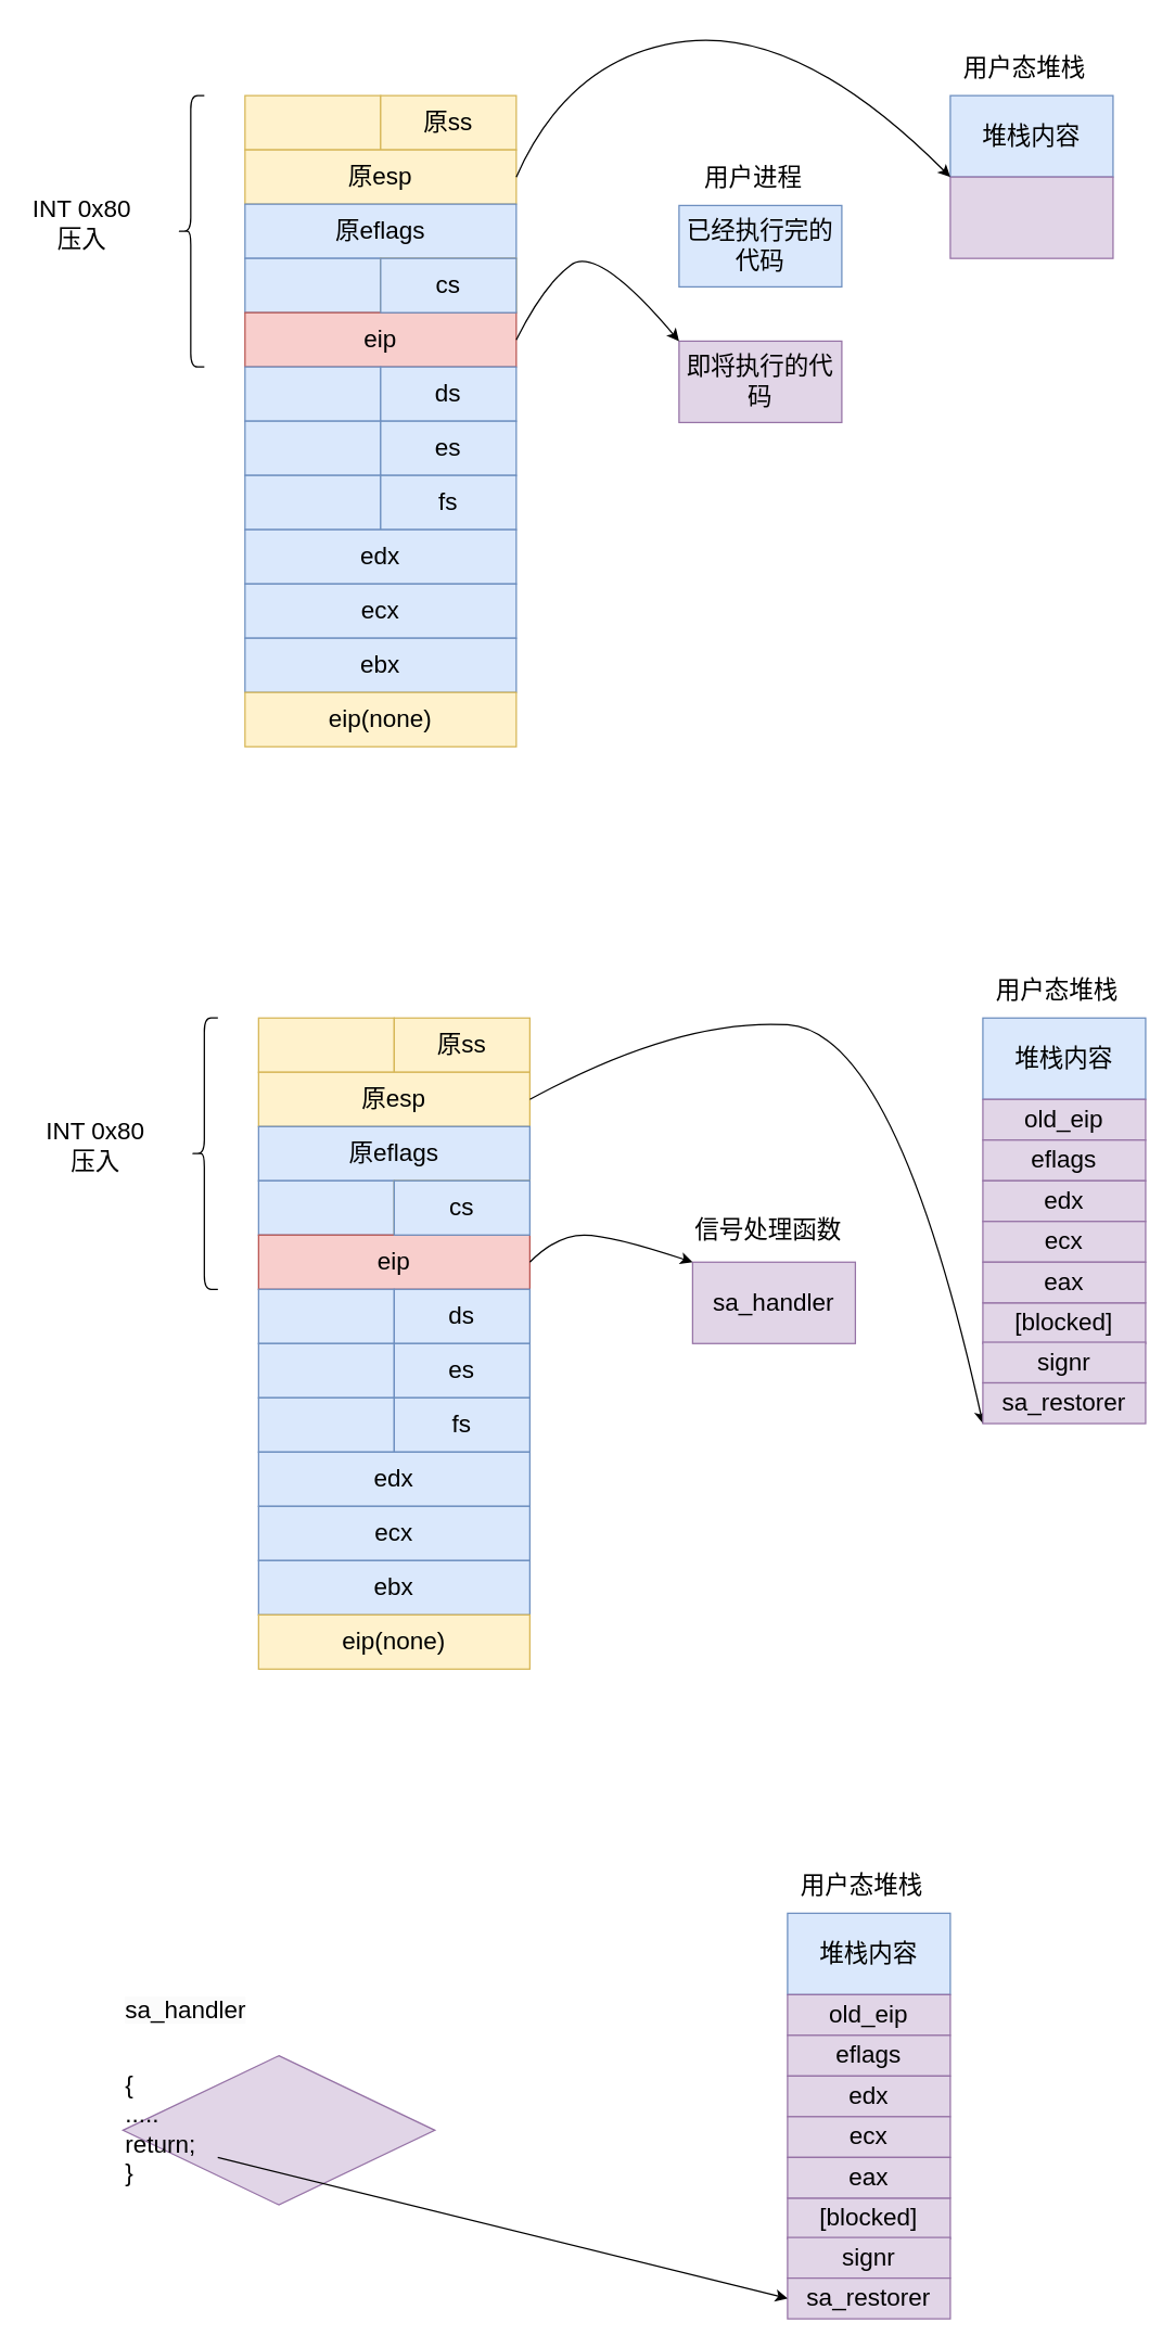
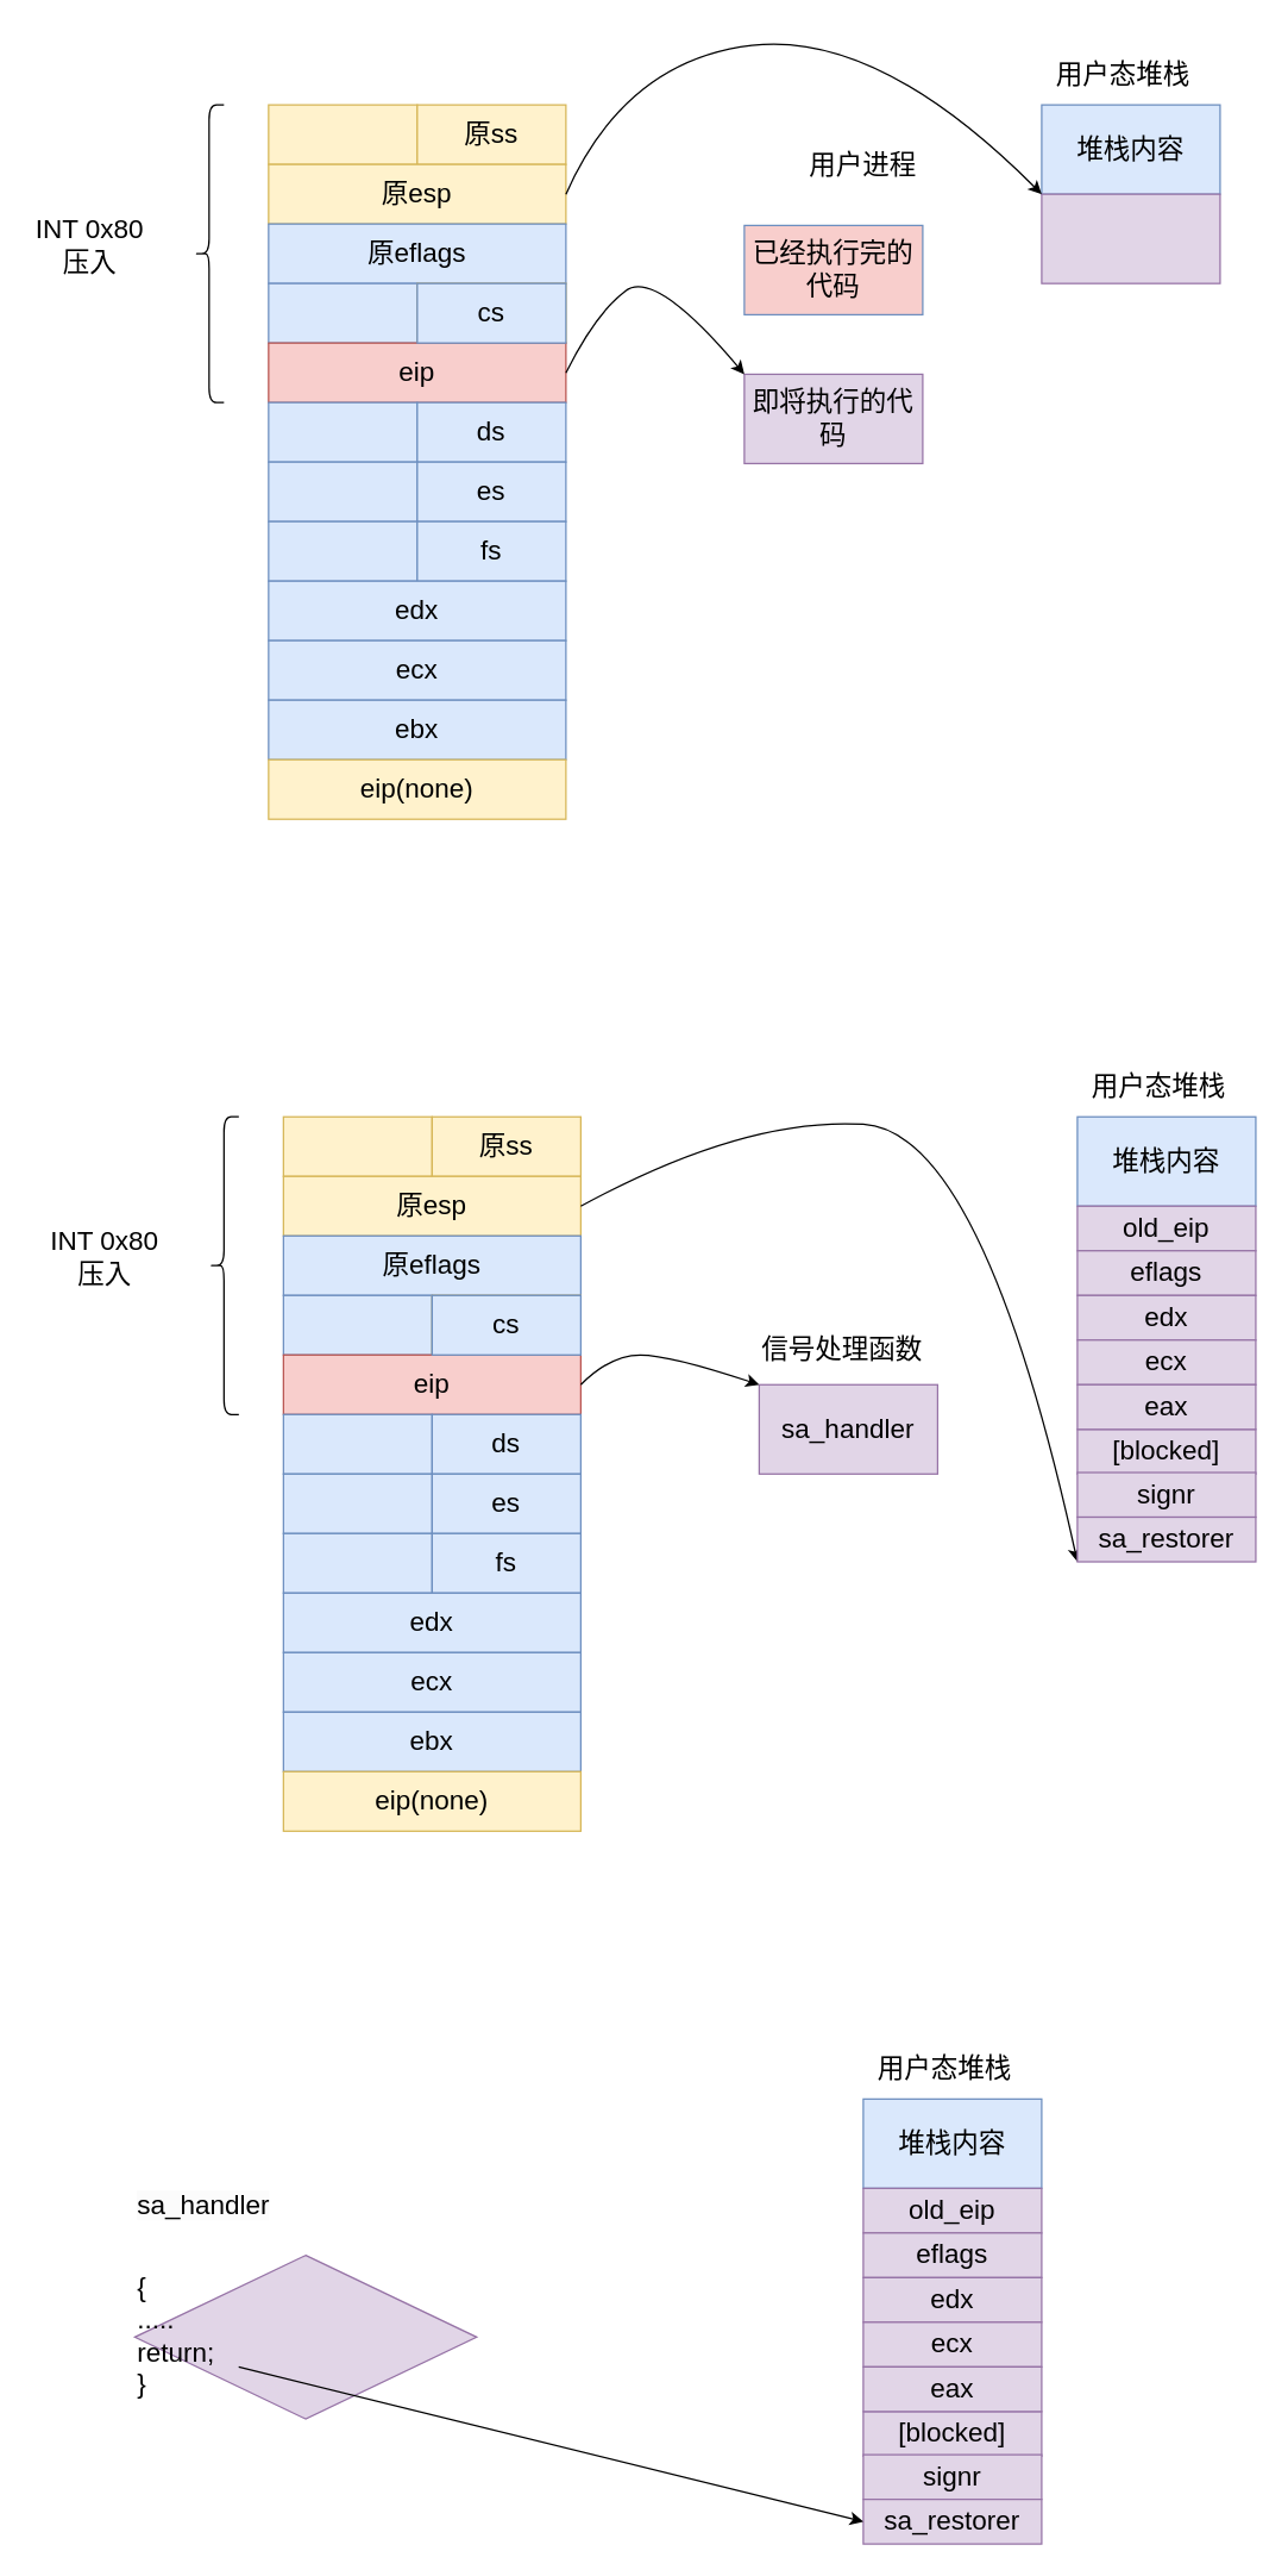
- <mxCell id="22" value="用户进程" style="text;strokeColor=none;align=center;fillColor=none;html=1;verticalAlign=middle;whiteSpace=wrap;rounded=0;fontSize=18;" vertex="1" parent="1"><mxGeometry x="500" y="116" width="110" height="30" as="geometry" /></mxCell>
+ <mxCell id="22" value="用户进程" style="text;strokeColor=none;align=center;fillColor=none;html=1;verticalAlign=middle;whiteSpace=wrap;rounded=0;fontSize=18;" vertex="1" parent="1"><mxGeometry x="525" y="96" width="110" height="30" as="geometry" /></mxCell>
- <mxCell id="20" value="已经执行完的代码" style="rounded=0;whiteSpace=wrap;html=1;fontSize=18;fillColor=#dae8fc;strokeColor=#6c8ebf;" vertex="1" parent="1"><mxGeometry x="500" y="151" width="120" height="60" as="geometry" /></mxCell>
+ <mxCell id="20" value="已经执行完的代码" style="rounded=0;whiteSpace=wrap;html=1;fontSize=18;fillColor=#f8cecc;strokeColor=#6c8ebf;" vertex="1" parent="1"><mxGeometry x="500" y="151" width="120" height="60" as="geometry" /></mxCell>
